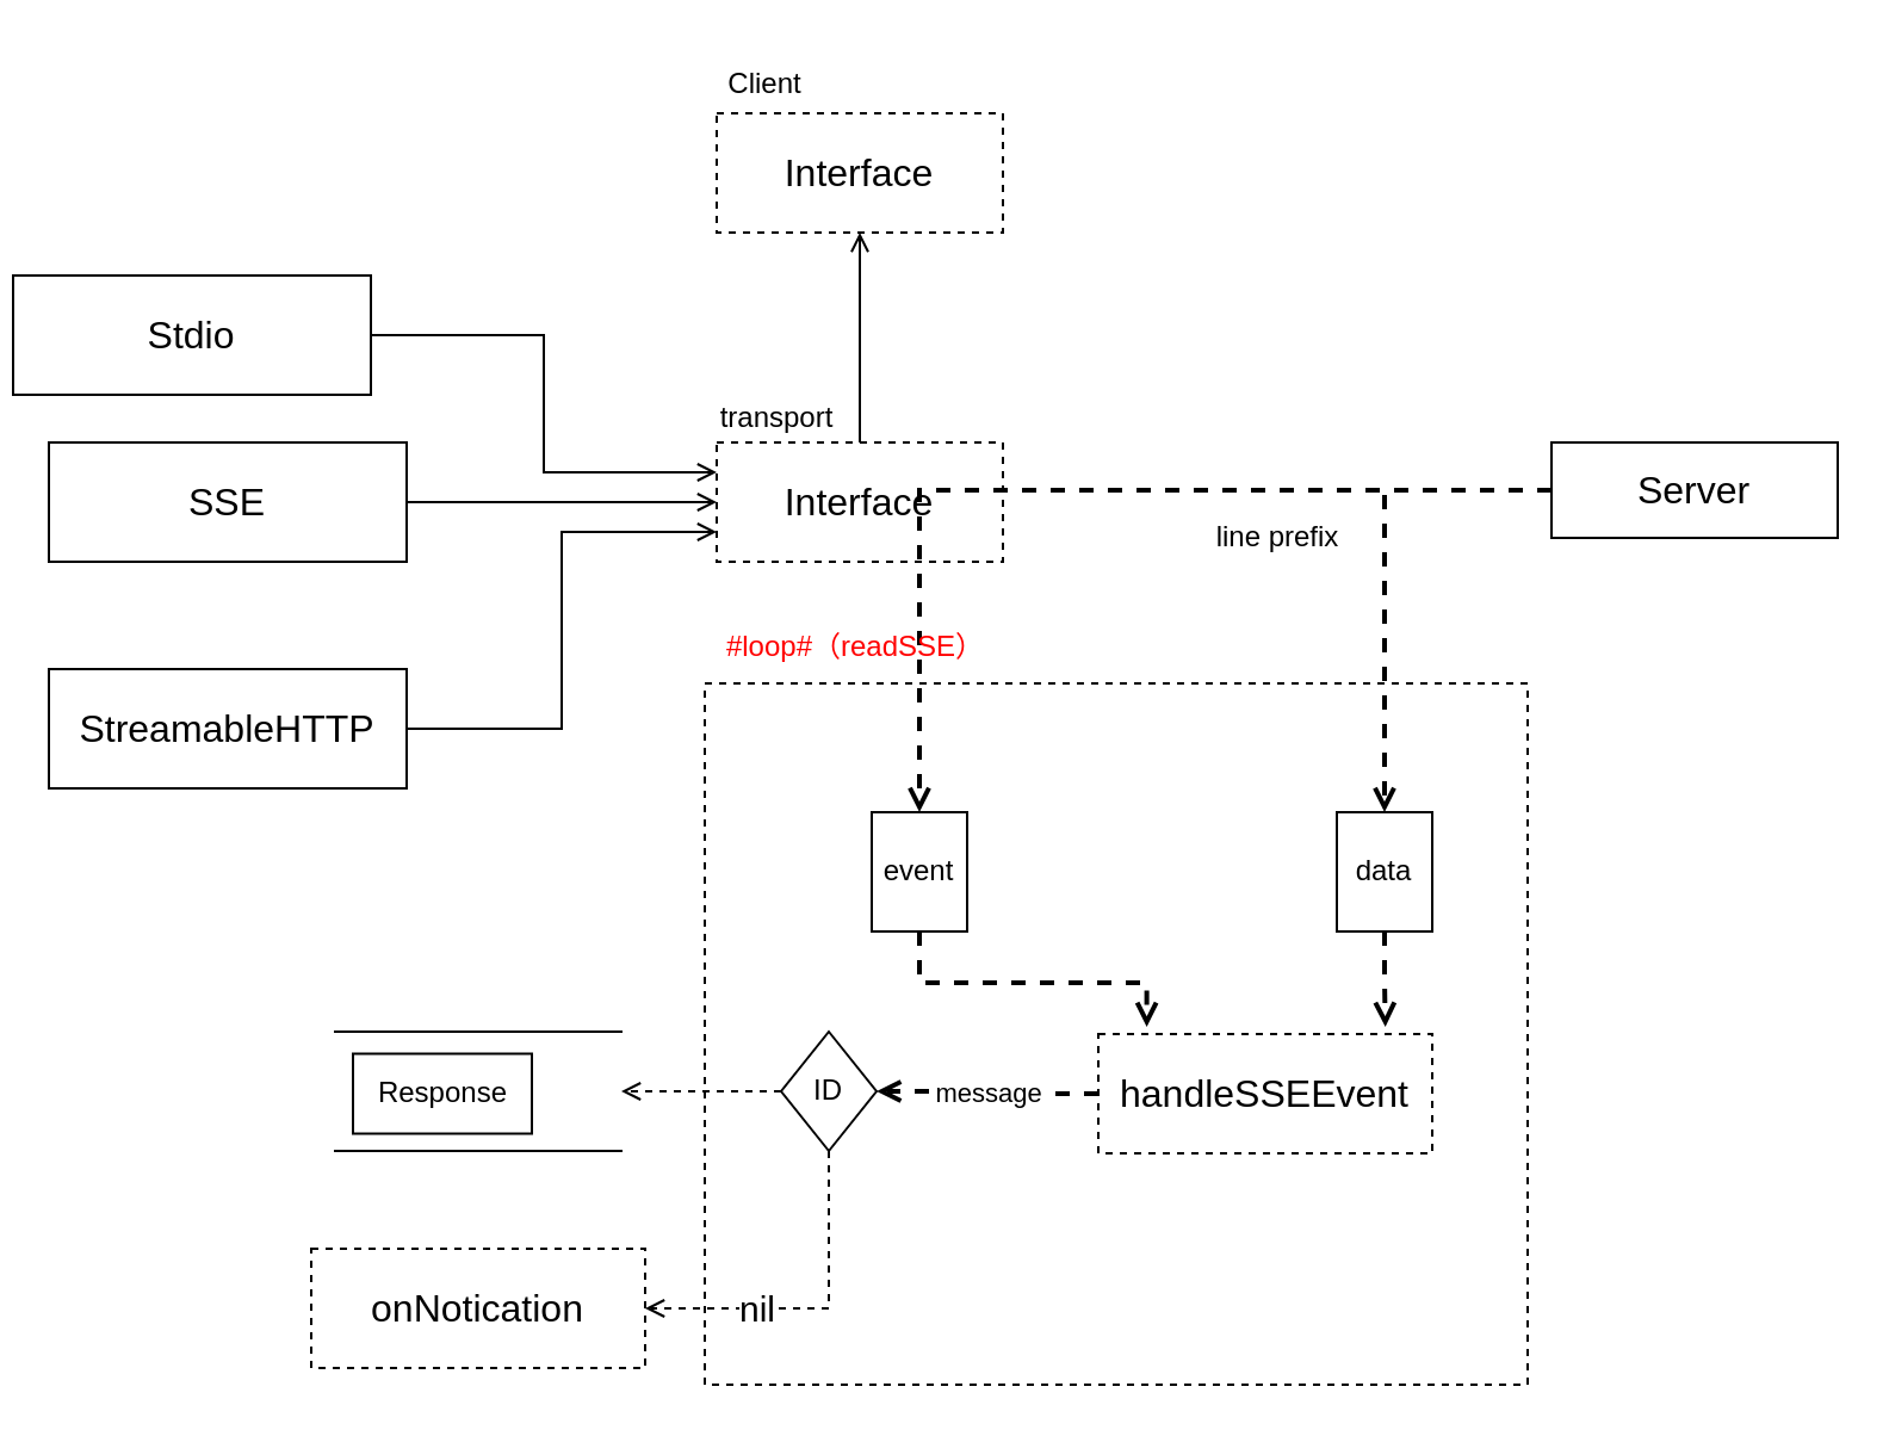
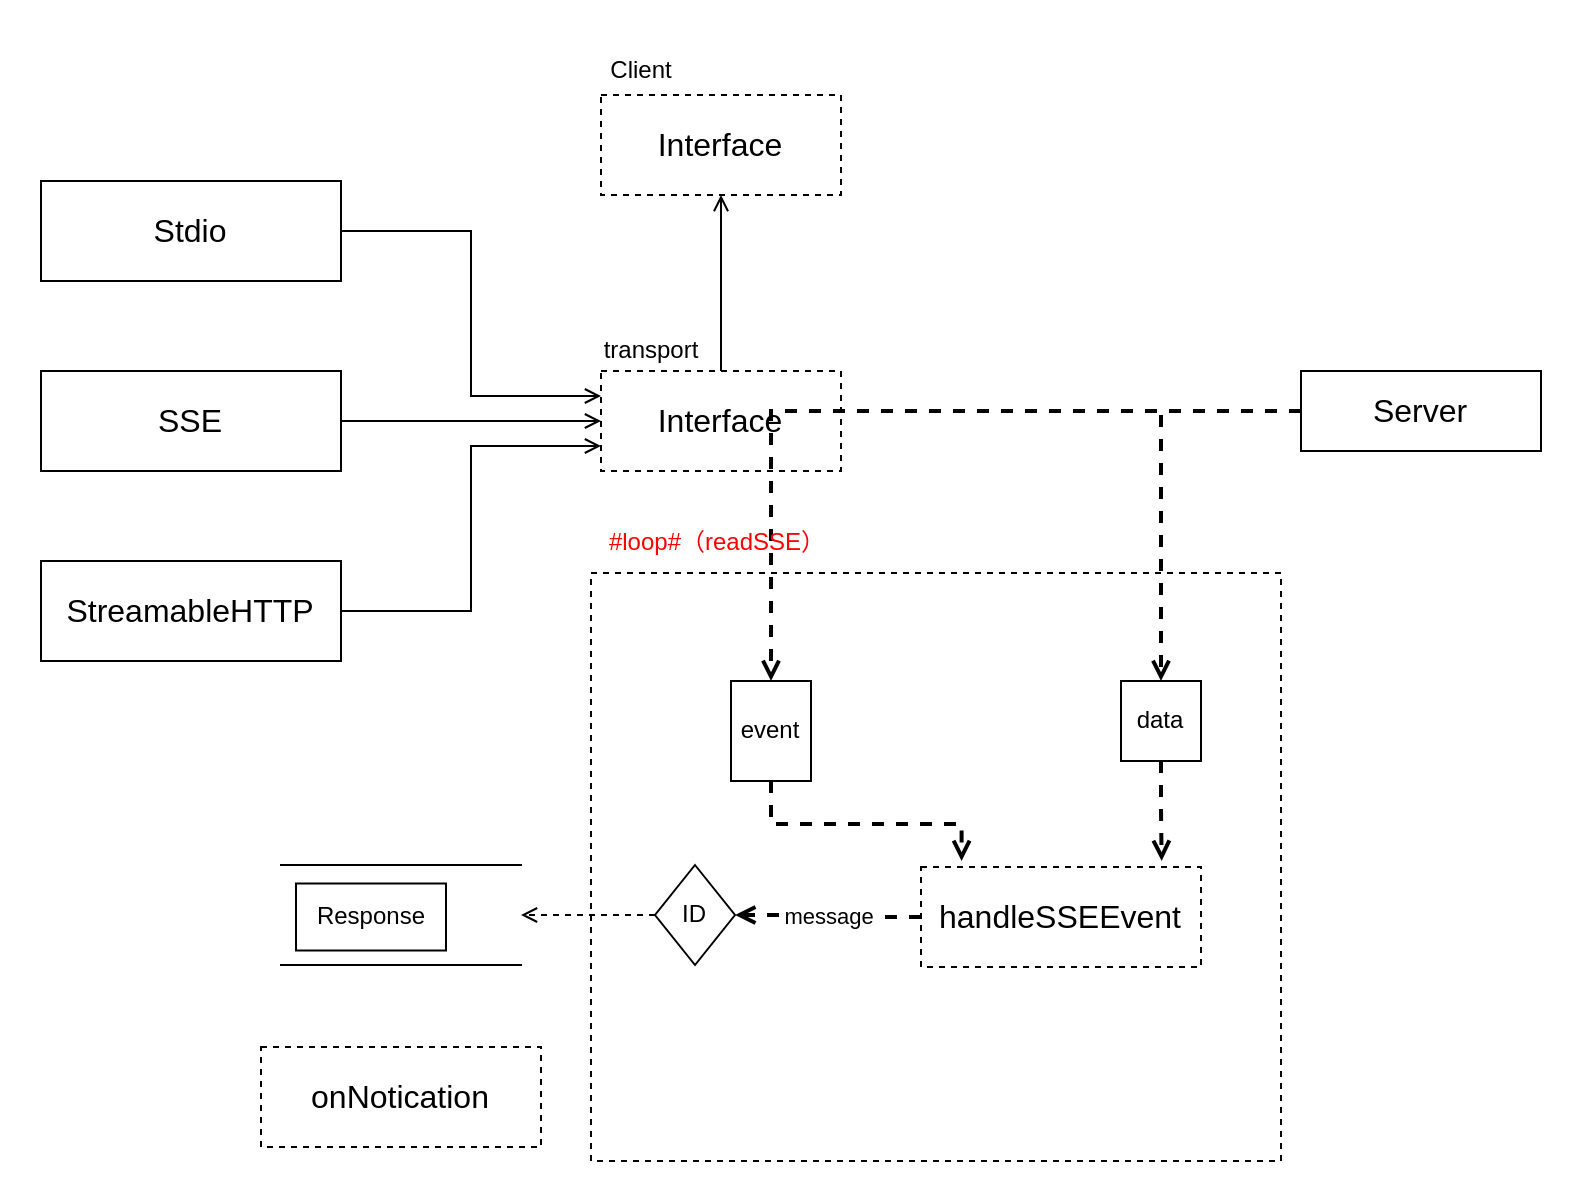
- <mxCell id="8" value="Stdio" style="rounded=0;whiteSpace=wrap;html=1;fontSize=16;" parent="1" vertex="1"><mxGeometry x="5" y="115" width="150" height="50" as="geometry" /></mxCell>
+ <mxCell id="8" value="Stdio" style="rounded=0;whiteSpace=wrap;html=1;fontSize=16;" parent="1" vertex="1"><mxGeometry x="20" y="90" width="150" height="50" as="geometry" /></mxCell>
- <mxCell id="24" value="line prefix" style="text;html=1;align=center;verticalAlign=middle;resizable=0;points=[];autosize=1;strokeColor=none;fillColor=none;" parent="1" vertex="1"><mxGeometry x="500" y="210" width="70" height="30" as="geometry" /></mxCell>
- <mxCell id="21" value="data" style="rounded=0;whiteSpace=wrap;html=1;fontSize=12;" parent="1" vertex="1"><mxGeometry x="560" y="340" width="40" height="50" as="geometry" /></mxCell>
+ <mxCell id="21" value="data" style="rounded=0;whiteSpace=wrap;html=1;fontSize=12;" parent="1" vertex="1"><mxGeometry x="560" y="340" width="40" height="40" as="geometry" /></mxCell>
- <mxCell id="26" value="nil" style="edgeStyle=orthogonalEdgeStyle;rounded=0;orthogonalLoop=1;jettySize=auto;html=1;exitX=0.5;exitY=1;exitDx=0;exitDy=0;entryX=1;entryY=0.5;entryDx=0;entryDy=0;dashed=1;endArrow=open;endFill=0;strokeWidth=1;fontSize=15;" parent="1" source="27" target="29" edge="1"><mxGeometry x="0.343" relative="1" as="geometry"><mxPoint as="offset" /></mxGeometry></mxCell>
